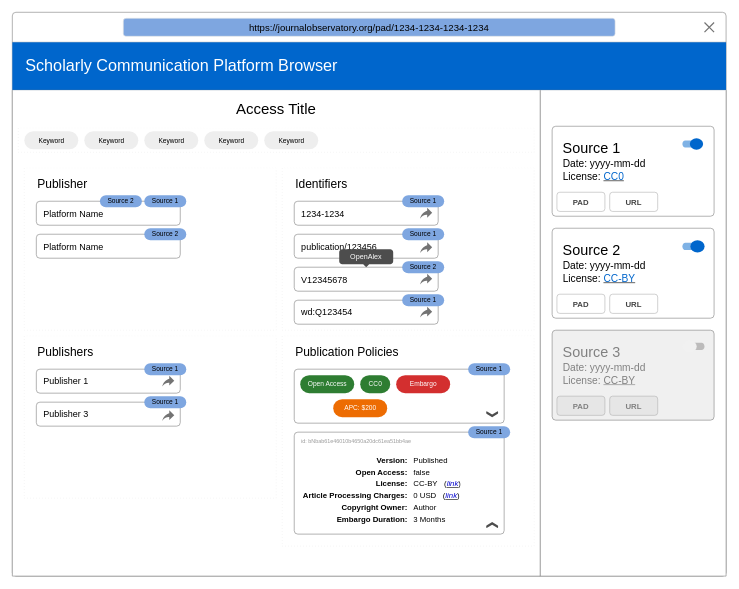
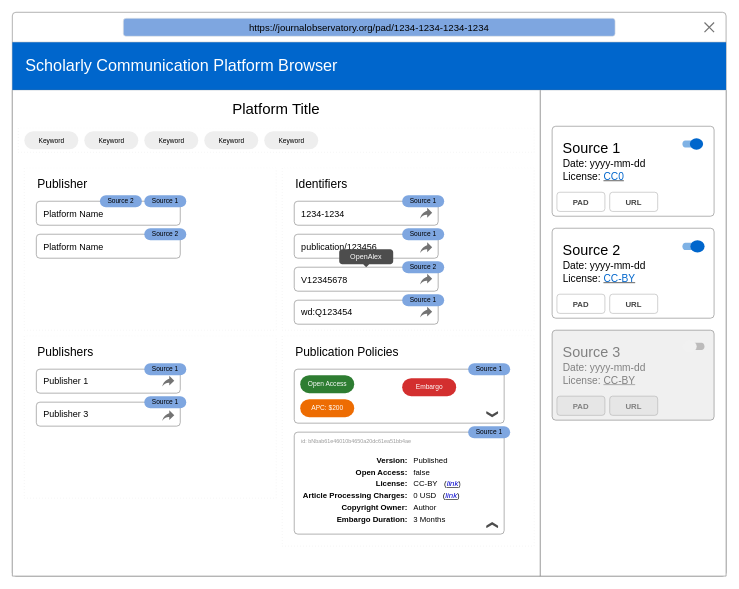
- <mxCell id="23" value="Access Title" style="text;html=1;strokeColor=none;fillColor=none;align=center;verticalAlign=middle;whiteSpace=wrap;rounded=0;fontSize=25;fontColor=#000000;" vertex="1" parent="22"><mxGeometry width="880" height="60" as="geometry" /></mxCell>
+ <mxCell id="23" value="Platform Title" style="text;html=1;strokeColor=none;fillColor=none;align=center;verticalAlign=middle;whiteSpace=wrap;rounded=0;fontSize=25;fontColor=#000000;" vertex="1" parent="22"><mxGeometry width="880" height="60" as="geometry" /></mxCell>
- <mxCell id="73" value="CC0" style="shape=rect;arcSize=50;strokeColor=none;fillColor=#2E7D32;rounded=1;spacingLeft=0;fontSize=11;align=center;shadow=0;dashed=1;labelBackgroundColor=none;labelBorderColor=none;fillStyle=auto;fontColor=#FFFFFF;html=1;" vertex="1" parent="70"><mxGeometry x="110" y="20" width="50" height="30" as="geometry" /></mxCell>
- <mxCell id="76" value="Embargo" style="shape=rect;arcSize=50;strokeColor=none;fillColor=#d32f2f;rounded=1;spacingLeft=0;fontSize=11;align=center;shadow=0;dashed=1;labelBackgroundColor=none;labelBorderColor=none;fillStyle=auto;fontColor=#FFFFFF;html=1;" vertex="1" parent="70"><mxGeometry x="170" y="20" width="90" height="30" as="geometry" /></mxCell>
+ <mxCell id="76" value="Embargo" style="shape=rect;arcSize=50;strokeColor=none;fillColor=#d32f2f;rounded=1;spacingLeft=0;fontSize=11;align=center;shadow=0;dashed=1;labelBackgroundColor=none;labelBorderColor=none;fillStyle=auto;fontColor=#FFFFFF;html=1;" vertex="1" parent="70"><mxGeometry x="180" y="25" width="90" height="30" as="geometry" /></mxCell>
- <mxCell id="74" value="APC: $200" style="shape=rect;arcSize=50;strokeColor=none;fillColor=#ed6c02;rounded=1;spacingLeft=0;fontSize=11;align=center;shadow=0;dashed=1;labelBackgroundColor=none;labelBorderColor=none;fillStyle=auto;fontColor=#FFFFFF;html=1;" vertex="1" parent="70"><mxGeometry x="65" y="60" width="90" height="30" as="geometry" /></mxCell>
+ <mxCell id="74" value="APC: $200" style="shape=rect;arcSize=50;strokeColor=none;fillColor=#ed6c02;rounded=1;spacingLeft=0;fontSize=11;align=center;shadow=0;dashed=1;labelBackgroundColor=none;labelBorderColor=none;fillStyle=auto;fontColor=#FFFFFF;html=1;" vertex="1" parent="70"><mxGeometry x="10" y="60" width="90" height="30" as="geometry" /></mxCell>
